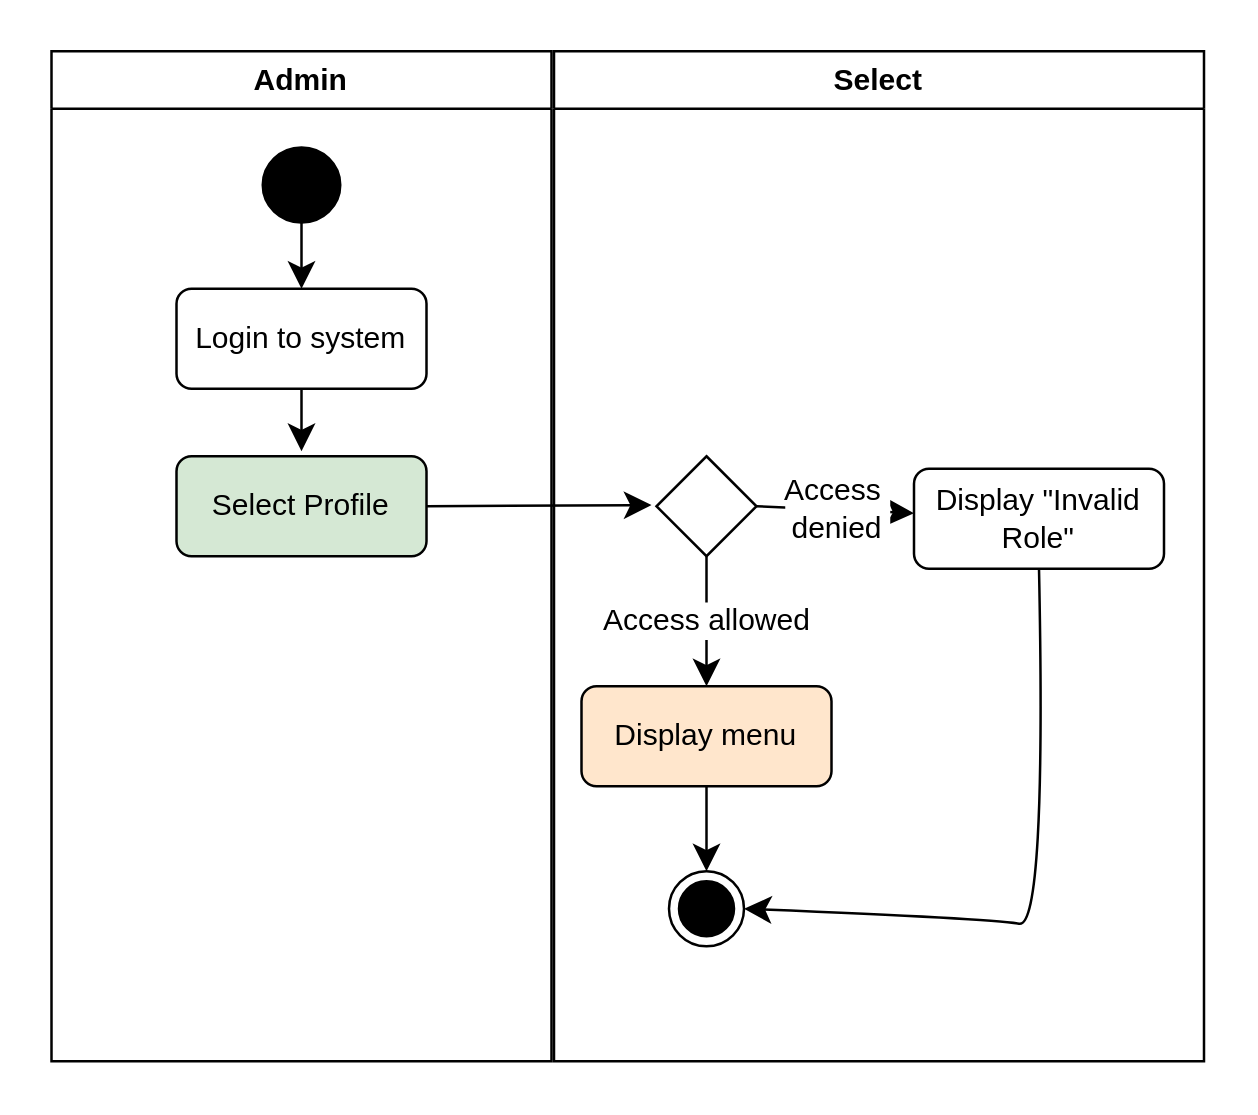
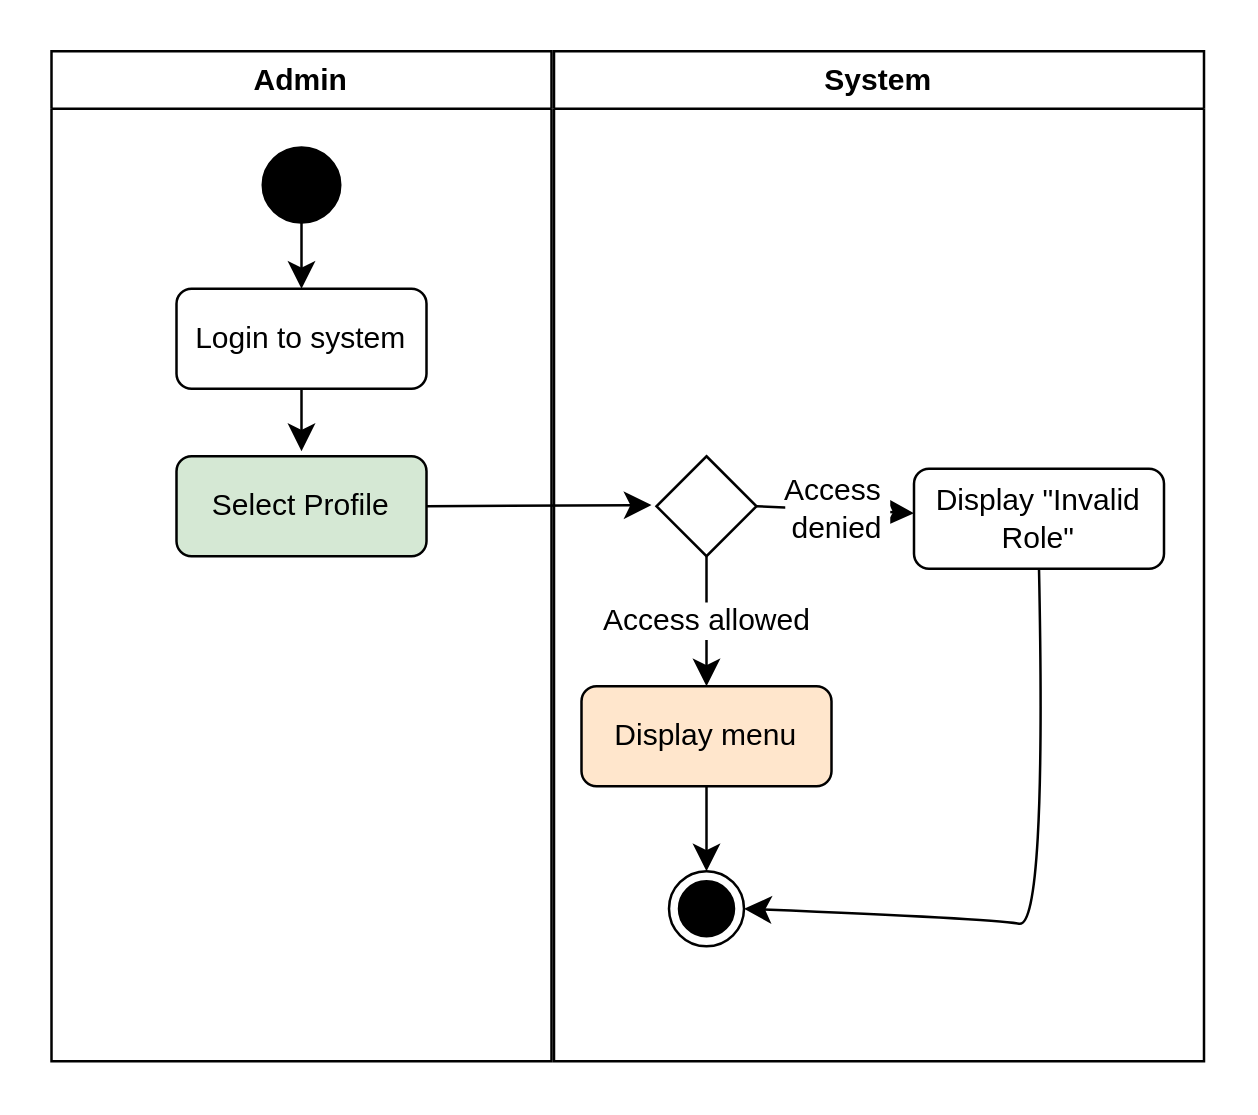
- <mxCell id="9" value="Select" style="swimlane;whiteSpace=wrap;html=1;" vertex="1" parent="1"><mxGeometry x="221" y="20" width="260" height="404" as="geometry" /></mxCell>
+ <mxCell id="9" value="System" style="swimlane;whiteSpace=wrap;html=1;" vertex="1" parent="1"><mxGeometry x="221" y="20" width="260" height="404" as="geometry" /></mxCell>
